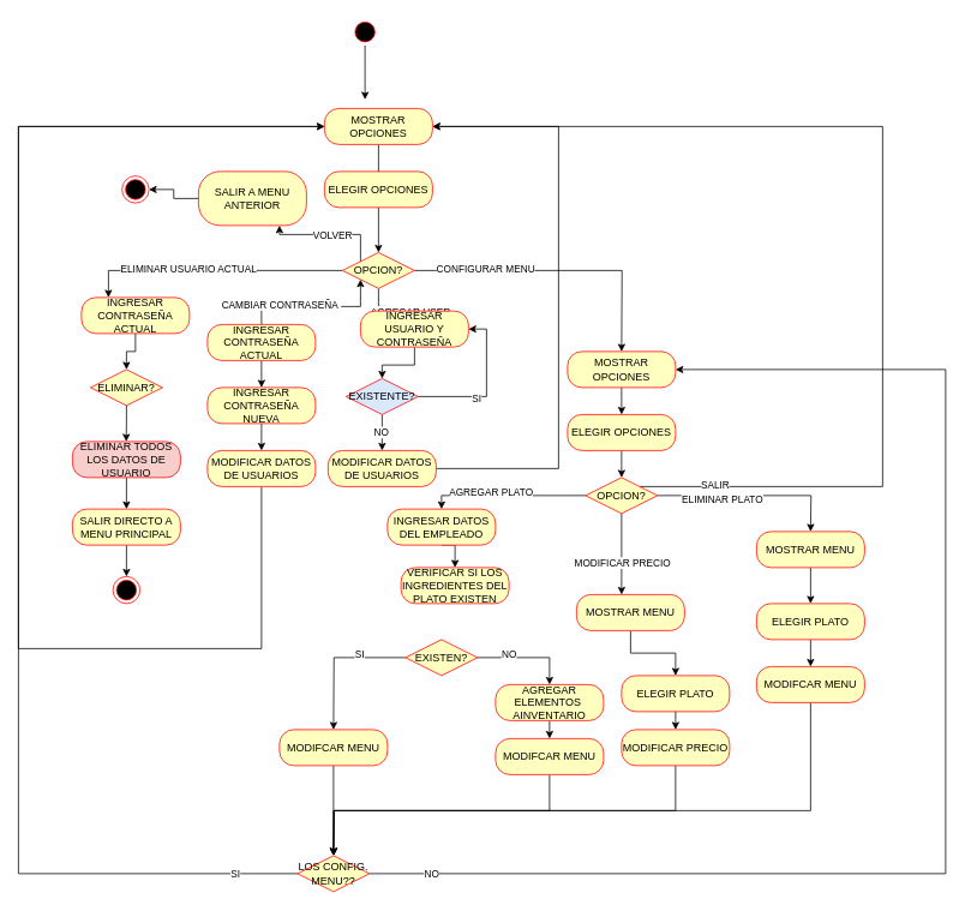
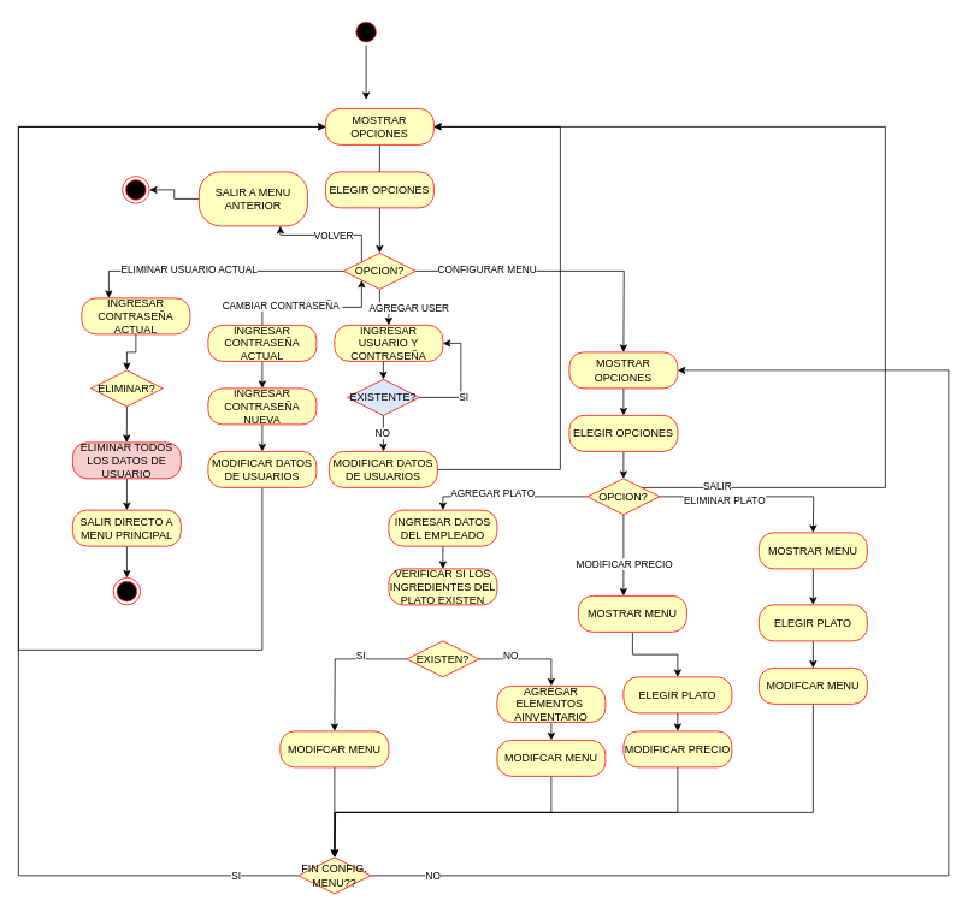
- <mxCell id="78" value="INGRESAR USUARIO Y CONTRASEÑA" style="rounded=1;whiteSpace=wrap;html=1;arcSize=40;fontColor=#000000;fillColor=#ffffc0;strokeColor=#ff0000;" vertex="1" parent="1"><mxGeometry x="400" y="345" width="120" height="40" as="geometry" /></mxCell>
+ <mxCell id="78" value="INGRESAR USUARIO Y CONTRASEÑA" style="rounded=1;whiteSpace=wrap;html=1;arcSize=40;fontColor=#000000;fillColor=#ffffc0;strokeColor=#ff0000;" vertex="1" parent="1"><mxGeometry x="370" y="360" width="120" height="40" as="geometry" /></mxCell>
- <mxCell id="32" value="VERIFICAR SI LOS INGREDIENTES DEL PLATO EXISTEN" style="rounded=1;whiteSpace=wrap;html=1;arcSize=40;fontColor=#000000;fillColor=#ffffc0;strokeColor=#ff0000;" vertex="1" parent="1"><mxGeometry x="445" y="630" width="120" height="40" as="geometry" /></mxCell>
+ <mxCell id="32" value="VERIFICAR SI LOS INGREDIENTES DEL PLATO EXISTEN" style="rounded=1;whiteSpace=wrap;html=1;arcSize=40;fontColor=#000000;fillColor=#ffffc0;strokeColor=#ff0000;" vertex="1" parent="1"><mxGeometry x="430" y="630" width="120" height="40" as="geometry" /></mxCell>
- <mxCell id="44" value="LOS CONFIG.&lt;div&gt;MENU??&lt;/div&gt;" style="rhombus;whiteSpace=wrap;html=1;fontColor=#000000;fillColor=#ffffc0;strokeColor=#ff0000;" vertex="1" parent="1"><mxGeometry x="330" y="950" width="80" height="40" as="geometry" /></mxCell>
+ <mxCell id="44" value="FIN CONFIG.&lt;div&gt;MENU??&lt;/div&gt;" style="rhombus;whiteSpace=wrap;html=1;fontColor=#000000;fillColor=#ffffc0;strokeColor=#ff0000;" vertex="1" parent="1"><mxGeometry x="330" y="950" width="80" height="40" as="geometry" /></mxCell>
